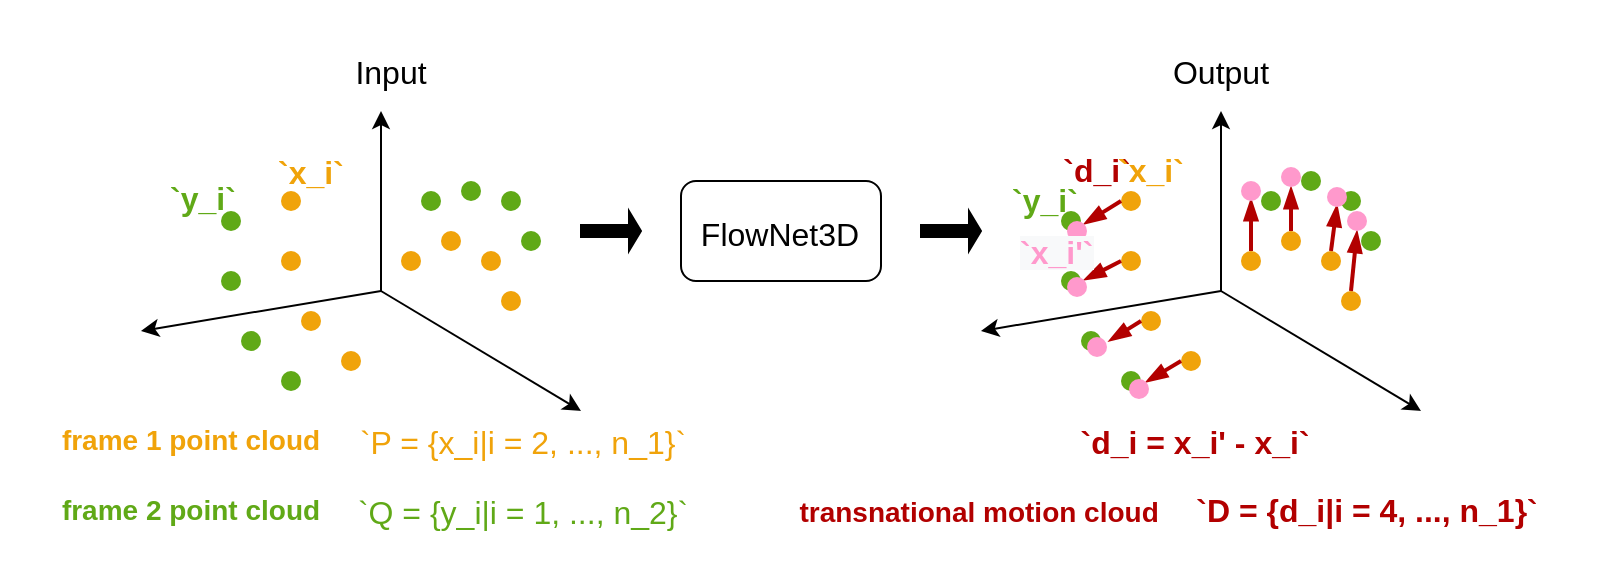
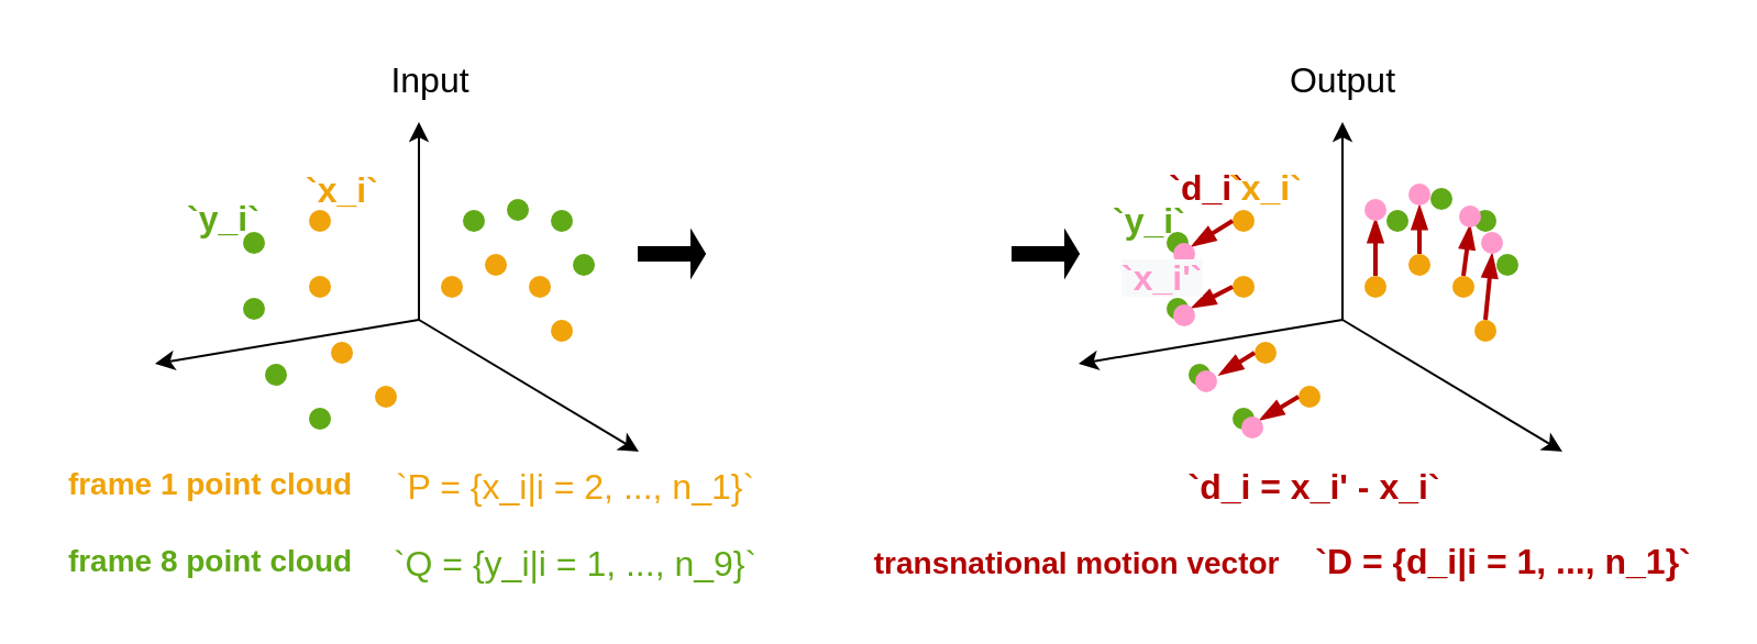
- <mxCell id="54" value="&lt;font style=&quot;font-size: 16px;&quot;&gt;FlowNet3D&lt;/font&gt;" style="rounded=1;whiteSpace=wrap;html=1;fontSize=20;" vertex="1" parent="1"><mxGeometry x="340" y="90" width="100" height="50" as="geometry" /></mxCell>
- <mxCell id="43" value="&lt;div&gt;&lt;font style=&quot;font-size: 14px;&quot; color=&quot;#60A917&quot;&gt;&lt;b&gt;frame 2 point cloud&lt;/b&gt;&lt;/font&gt;&lt;/div&gt;" style="text;html=1;align=center;verticalAlign=middle;resizable=0;points=[];autosize=1;strokeColor=none;fillColor=none;fontColor=#F0A30A;" parent="1" vertex="1"><mxGeometry x="20" y="240" width="150" height="30" as="geometry" /></mxCell>
+ <mxCell id="43" value="&lt;div&gt;&lt;font style=&quot;font-size: 14px;&quot; color=&quot;#60A917&quot;&gt;&lt;b&gt;frame 8 point cloud&lt;/b&gt;&lt;/font&gt;&lt;/div&gt;" style="text;html=1;align=center;verticalAlign=middle;resizable=0;points=[];autosize=1;strokeColor=none;fillColor=none;fontColor=#F0A30A;" parent="1" vertex="1"><mxGeometry x="20" y="240" width="150" height="30" as="geometry" /></mxCell>
- <mxCell id="64" value="&lt;font size=&quot;1&quot; color=&quot;#b20000&quot;&gt;&lt;b style=&quot;font-size: 16px;&quot;&gt;`D = {d_i|i = 4, ..., n_1}`&lt;/b&gt;&lt;/font&gt;" style="text;html=1;align=center;verticalAlign=middle;resizable=0;points=[];autosize=1;strokeColor=none;fillColor=none;fontSize=14;fontColor=#60A917;" vertex="1" parent="1"><mxGeometry x="588" y="239" width="189" height="31" as="geometry" /></mxCell>
+ <mxCell id="64" value="&lt;font size=&quot;1&quot; color=&quot;#b20000&quot;&gt;&lt;b style=&quot;font-size: 16px;&quot;&gt;`D = {d_i|i = 1, ..., n_1}`&lt;/b&gt;&lt;/font&gt;" style="text;html=1;align=center;verticalAlign=middle;resizable=0;points=[];autosize=1;strokeColor=none;fillColor=none;fontSize=14;fontColor=#60A917;" vertex="1" parent="1"><mxGeometry x="588" y="239" width="189" height="31" as="geometry" /></mxCell>
- <mxCell id="62" value="&lt;font style=&quot;font-size: 16px;&quot;&gt;`Q = {y_i|i = 1, ..., n_2}`&lt;/font&gt;" style="text;html=1;align=center;verticalAlign=middle;resizable=0;points=[];autosize=1;strokeColor=none;fillColor=none;fontSize=14;fontColor=#60A917;" vertex="1" parent="1"><mxGeometry x="169" y="240" width="183" height="31" as="geometry" /></mxCell>
+ <mxCell id="62" value="&lt;font style=&quot;font-size: 16px;&quot;&gt;`Q = {y_i|i = 1, ..., n_9}`&lt;/font&gt;" style="text;html=1;align=center;verticalAlign=middle;resizable=0;points=[];autosize=1;strokeColor=none;fillColor=none;fontSize=14;fontColor=#60A917;" vertex="1" parent="1"><mxGeometry x="169" y="240" width="183" height="31" as="geometry" /></mxCell>
- <mxCell id="63" value="&lt;font color=&quot;#b20000&quot;&gt;&lt;b&gt;transnational&amp;nbsp;motion cloud&amp;nbsp;&lt;/b&gt;&lt;/font&gt;" style="text;html=1;align=center;verticalAlign=middle;resizable=0;points=[];autosize=1;strokeColor=none;fillColor=none;fontSize=14;fontColor=#F0A30A;" vertex="1" parent="1"><mxGeometry x="386" y="240.5" width="210" height="30" as="geometry" /></mxCell>
+ <mxCell id="63" value="&lt;font color=&quot;#b20000&quot;&gt;&lt;b&gt;transnational&amp;nbsp;motion vector&amp;nbsp;&lt;/b&gt;&lt;/font&gt;" style="text;html=1;align=center;verticalAlign=middle;resizable=0;points=[];autosize=1;strokeColor=none;fillColor=none;fontSize=14;fontColor=#F0A30A;" vertex="1" parent="1"><mxGeometry x="386" y="240.5" width="210" height="30" as="geometry" /></mxCell>
